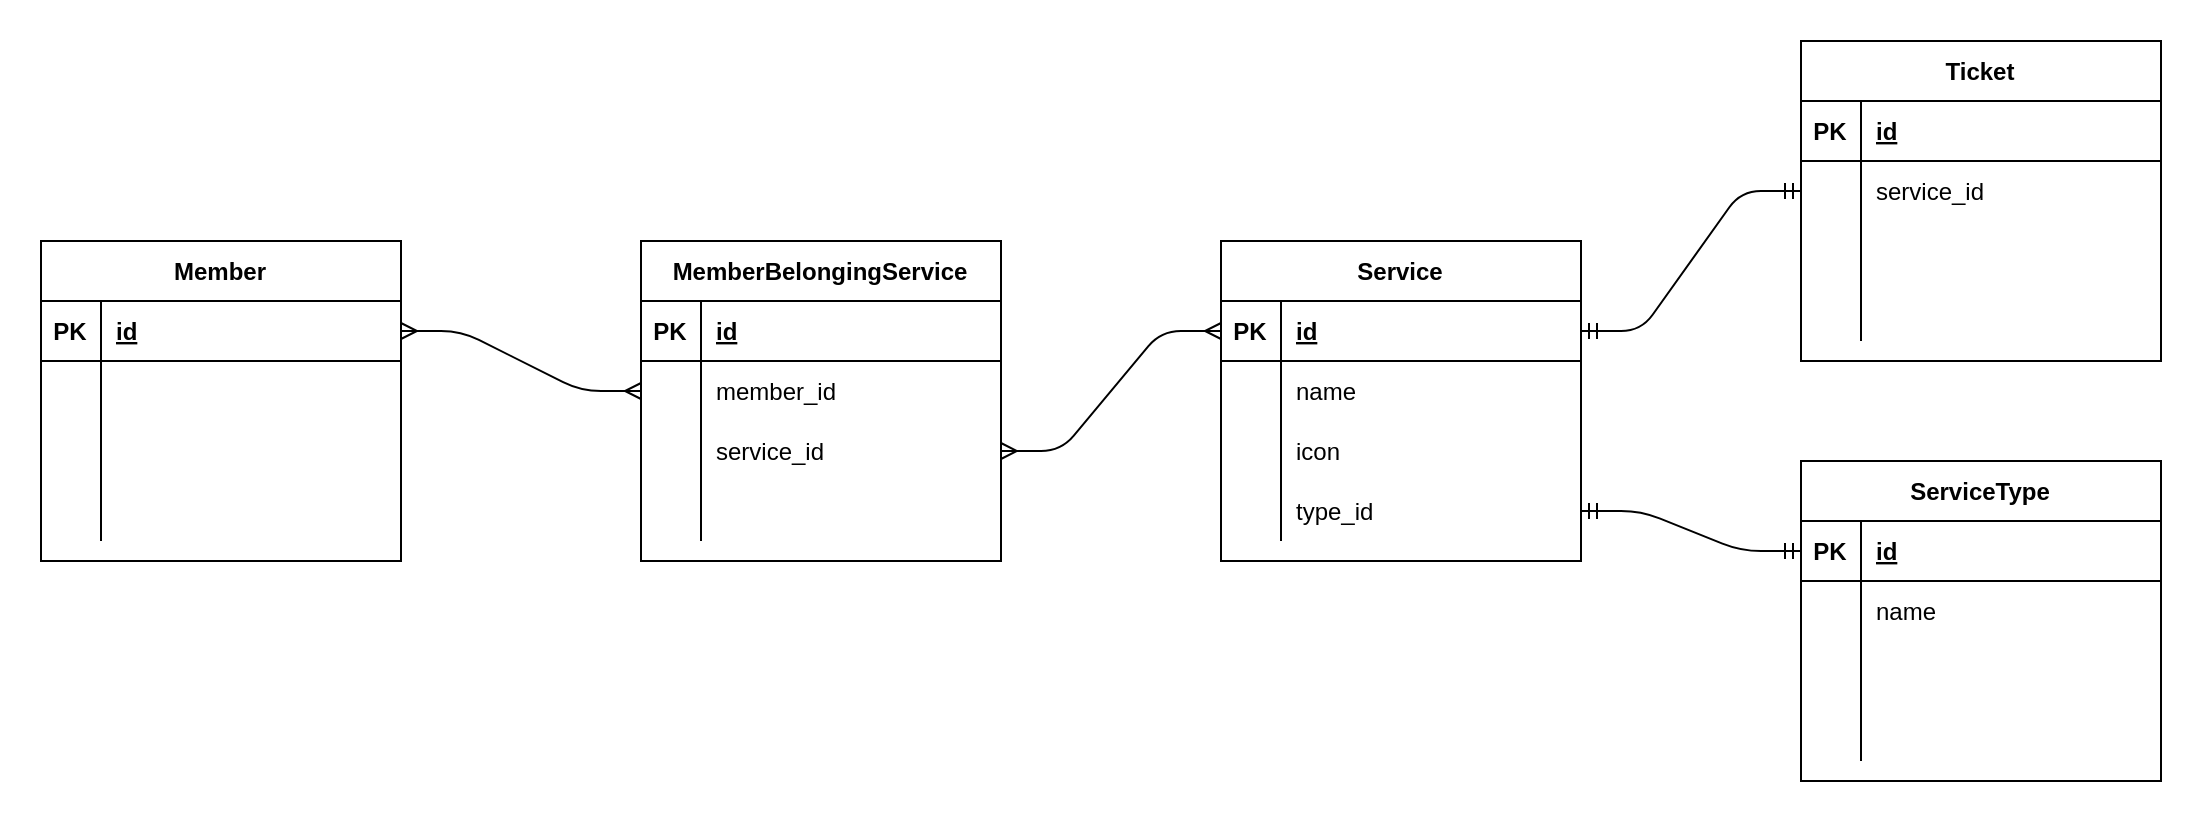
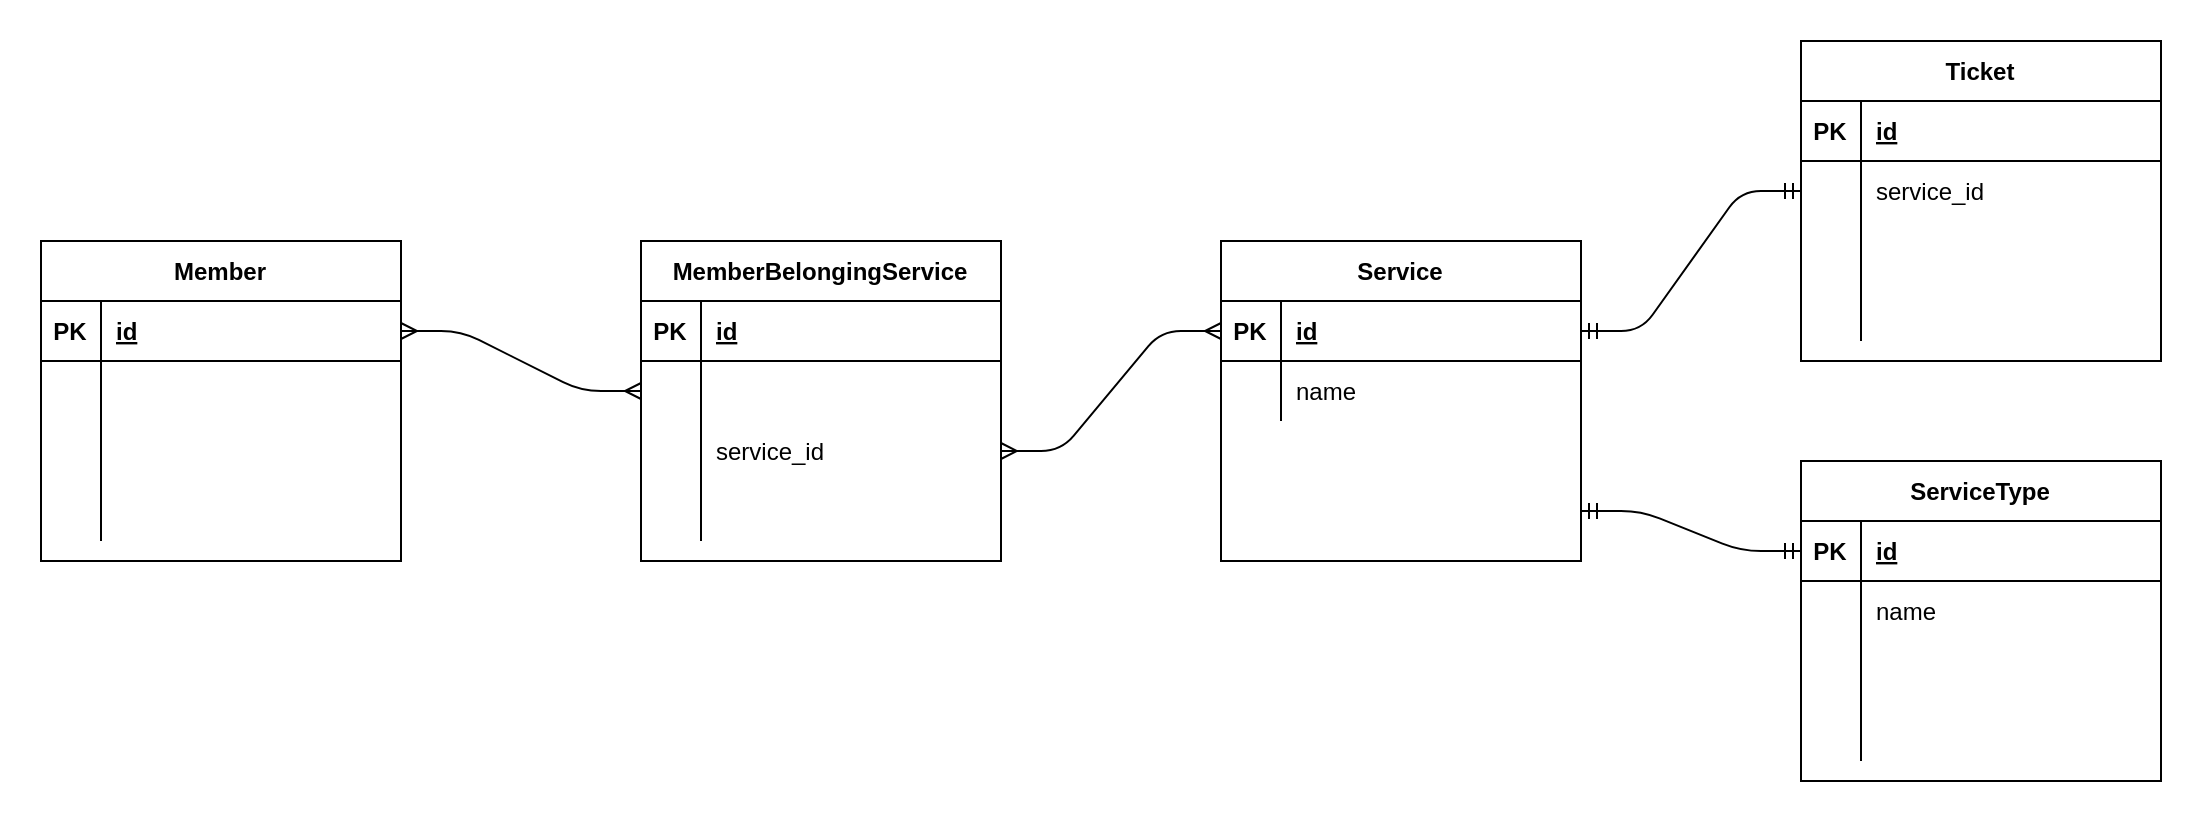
- <mxCell id="48" value="member_id" style="shape=partialRectangle;connectable=0;fillColor=none;top=0;left=0;bottom=0;right=0;align=left;spacingLeft=6;overflow=hidden;" vertex="1" parent="46"><mxGeometry x="30" width="150" height="30" as="geometry" /></mxCell>
- <mxCell id="11" value="icon" style="shape=partialRectangle;connectable=0;fillColor=none;top=0;left=0;bottom=0;right=0;align=left;spacingLeft=6;overflow=hidden;" vertex="1" parent="9"><mxGeometry x="30" width="150" height="30" as="geometry" /></mxCell>
- <mxCell id="14" value="type_id" style="shape=partialRectangle;connectable=0;fillColor=none;top=0;left=0;bottom=0;right=0;align=left;spacingLeft=6;overflow=hidden;" vertex="1" parent="12"><mxGeometry x="30" width="150" height="30" as="geometry" /></mxCell>
